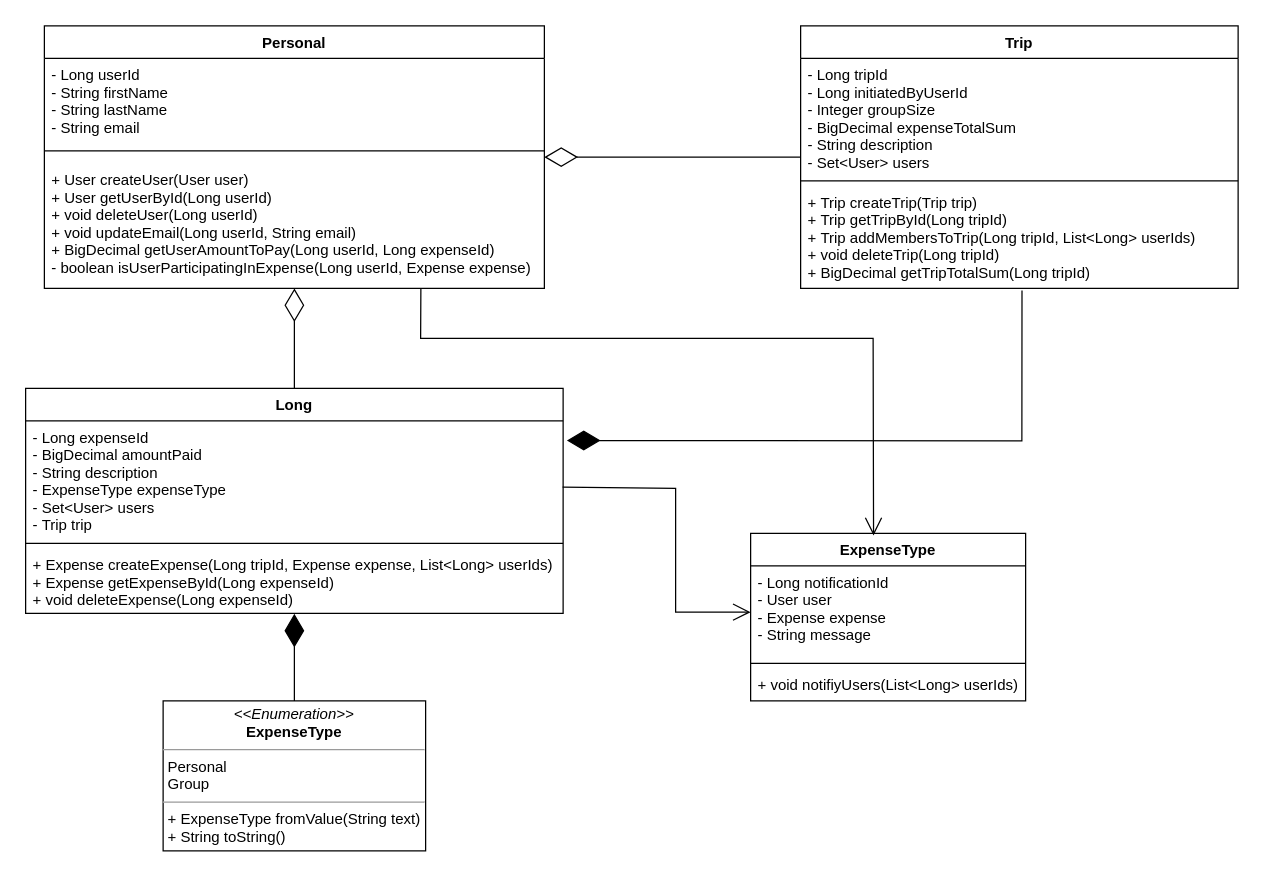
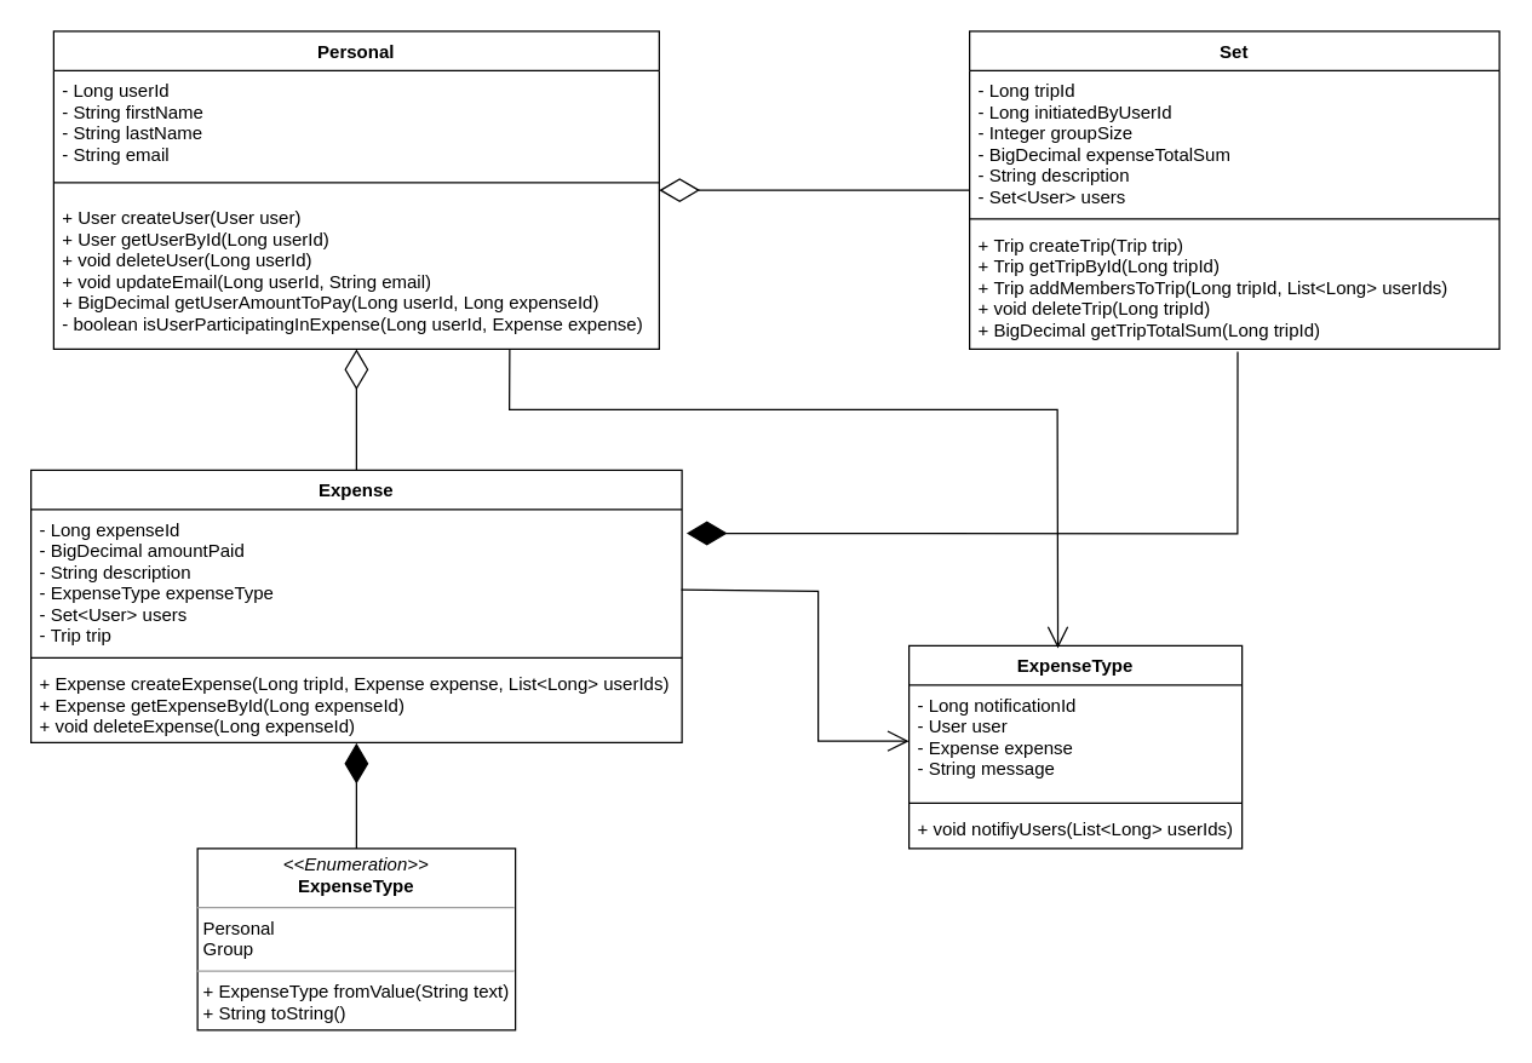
- <mxCell id="6" value="Trip" style="swimlane;fontStyle=1;align=center;verticalAlign=top;childLayout=stackLayout;horizontal=1;startSize=26;horizontalStack=0;resizeParent=1;resizeParentMax=0;resizeLast=0;collapsible=1;marginBottom=0;" parent="1" vertex="1"><mxGeometry x="640" y="20" width="350" height="210" as="geometry" /></mxCell>
+ <mxCell id="6" value="Set" style="swimlane;fontStyle=1;align=center;verticalAlign=top;childLayout=stackLayout;horizontal=1;startSize=26;horizontalStack=0;resizeParent=1;resizeParentMax=0;resizeLast=0;collapsible=1;marginBottom=0;" parent="1" vertex="1"><mxGeometry x="640" y="20" width="350" height="210" as="geometry" /></mxCell>
- <mxCell id="10" value="Long" style="swimlane;fontStyle=1;align=center;verticalAlign=top;childLayout=stackLayout;horizontal=1;startSize=26;horizontalStack=0;resizeParent=1;resizeParentMax=0;resizeLast=0;collapsible=1;marginBottom=0;" parent="1" vertex="1"><mxGeometry x="20" y="310" width="430" height="180" as="geometry" /></mxCell>
+ <mxCell id="10" value="Expense" style="swimlane;fontStyle=1;align=center;verticalAlign=top;childLayout=stackLayout;horizontal=1;startSize=26;horizontalStack=0;resizeParent=1;resizeParentMax=0;resizeLast=0;collapsible=1;marginBottom=0;" parent="1" vertex="1"><mxGeometry x="20" y="310" width="430" height="180" as="geometry" /></mxCell>
